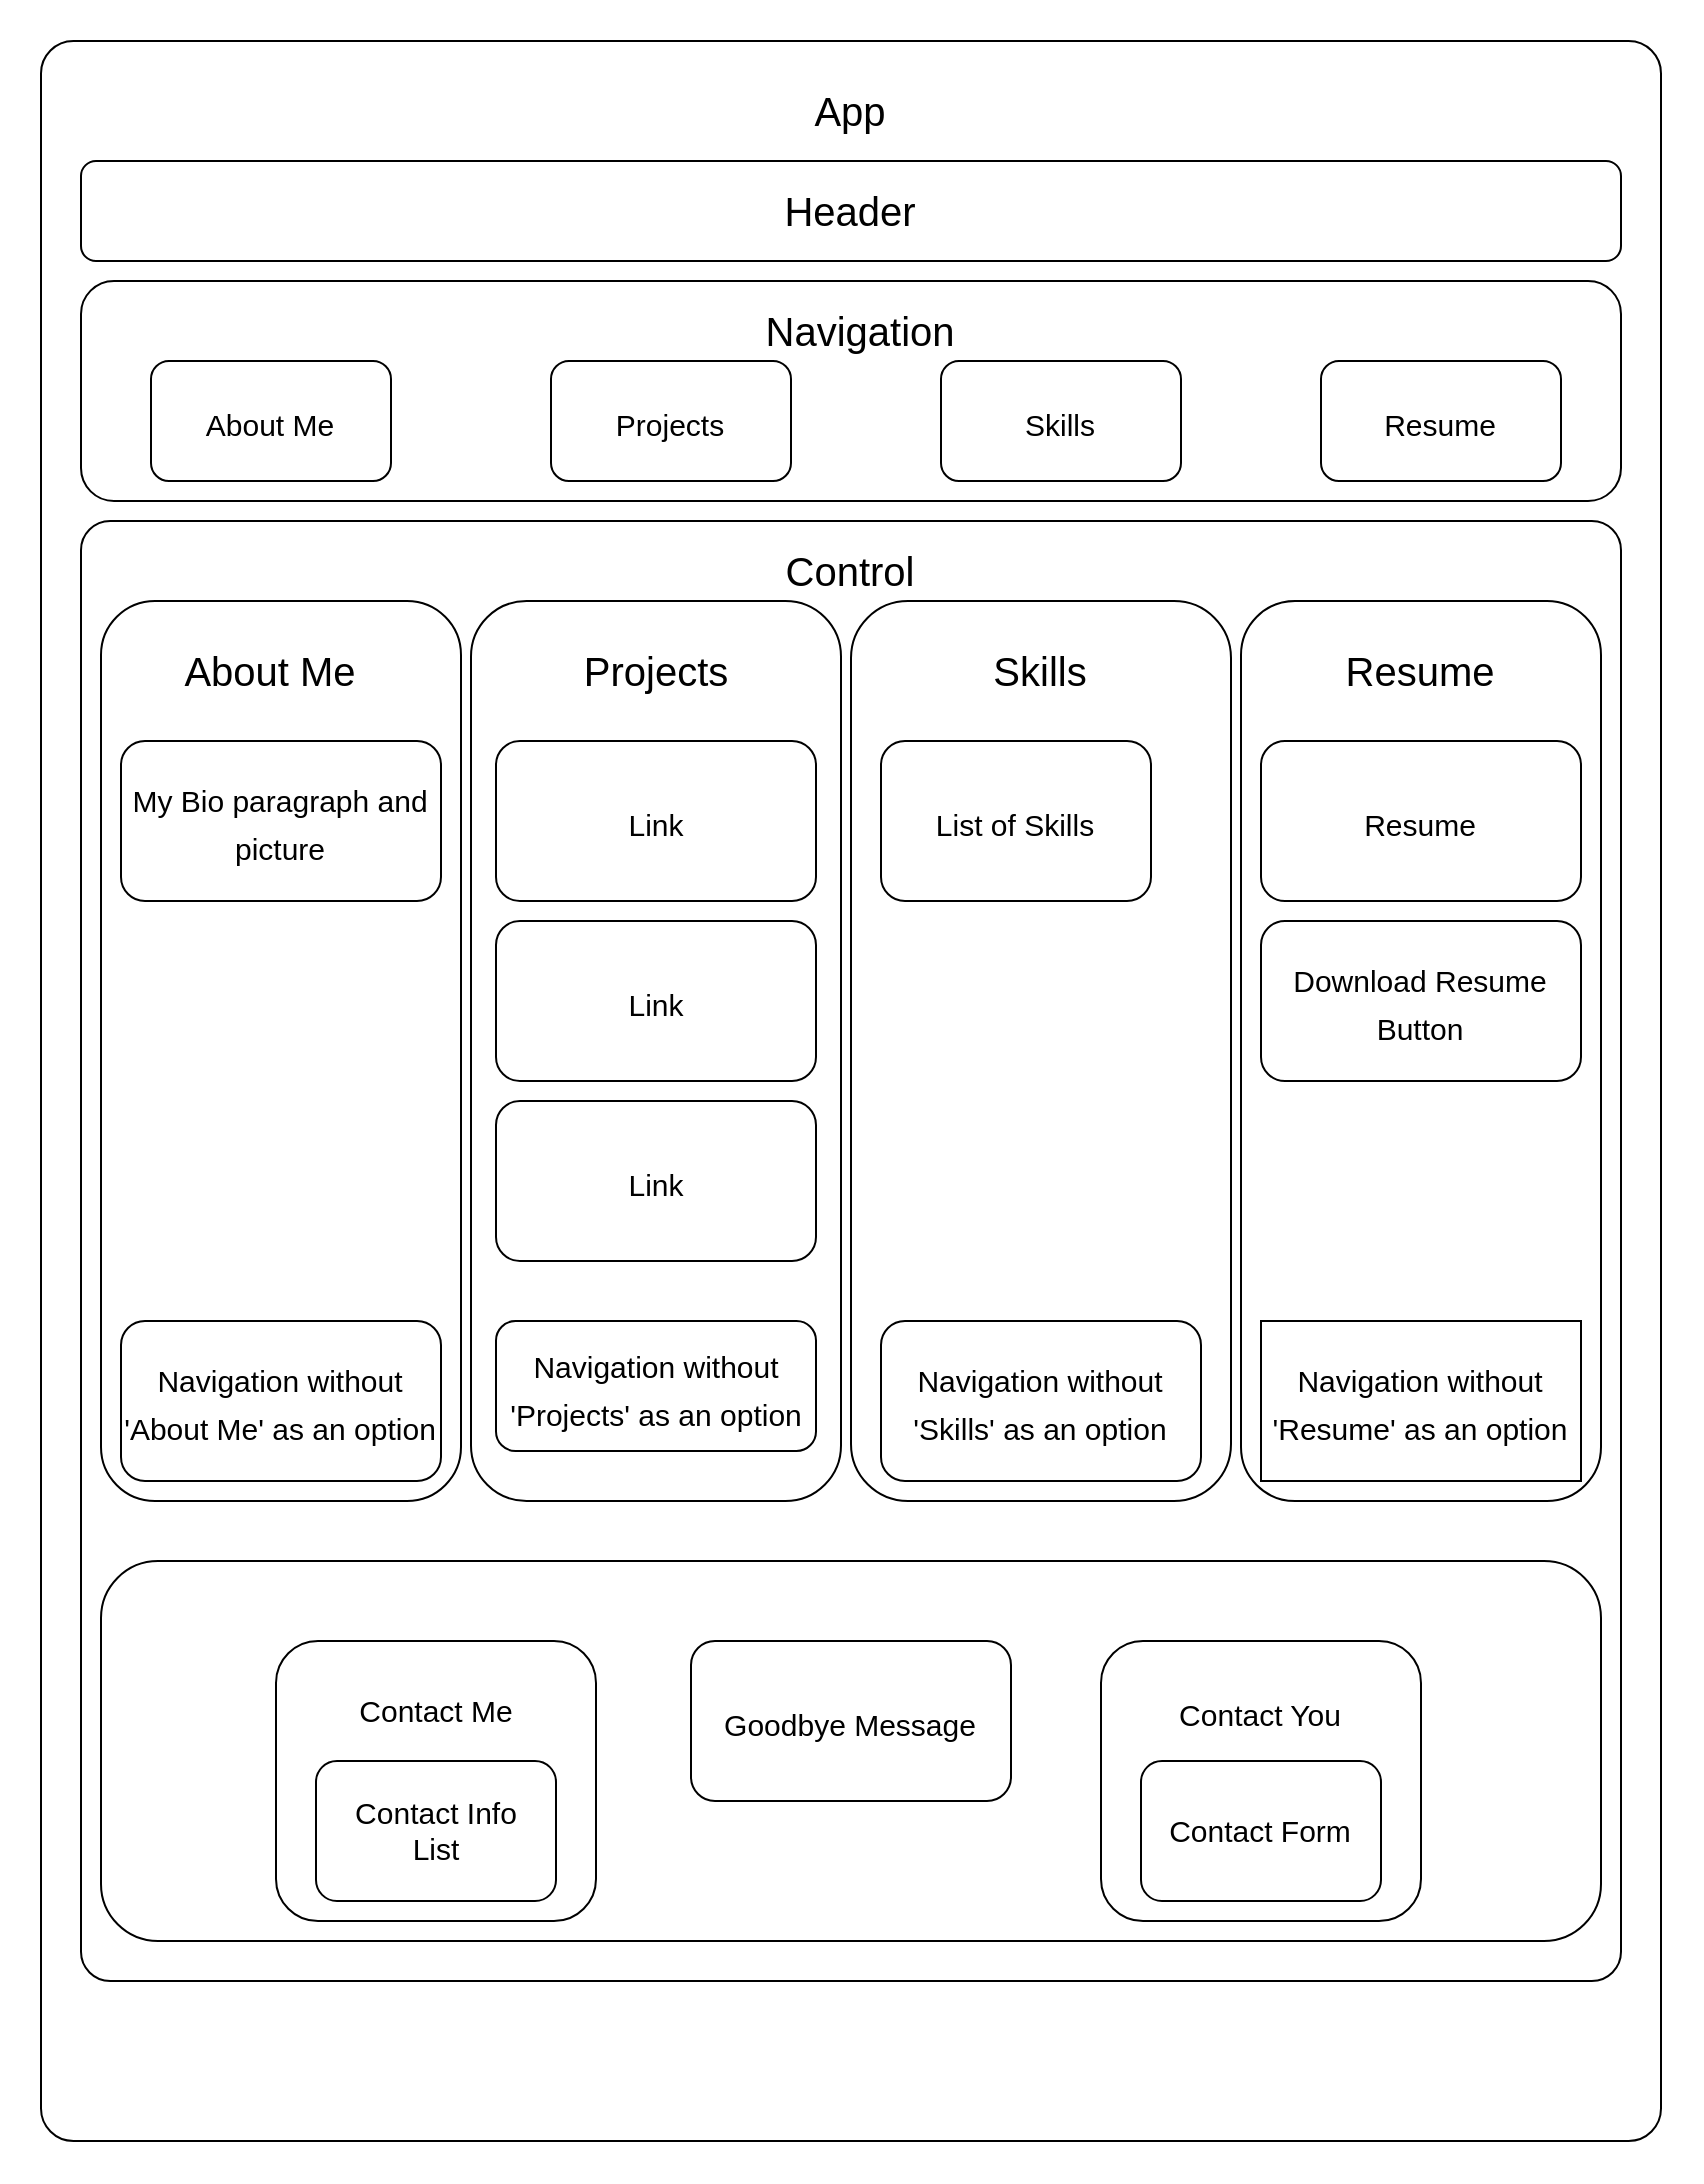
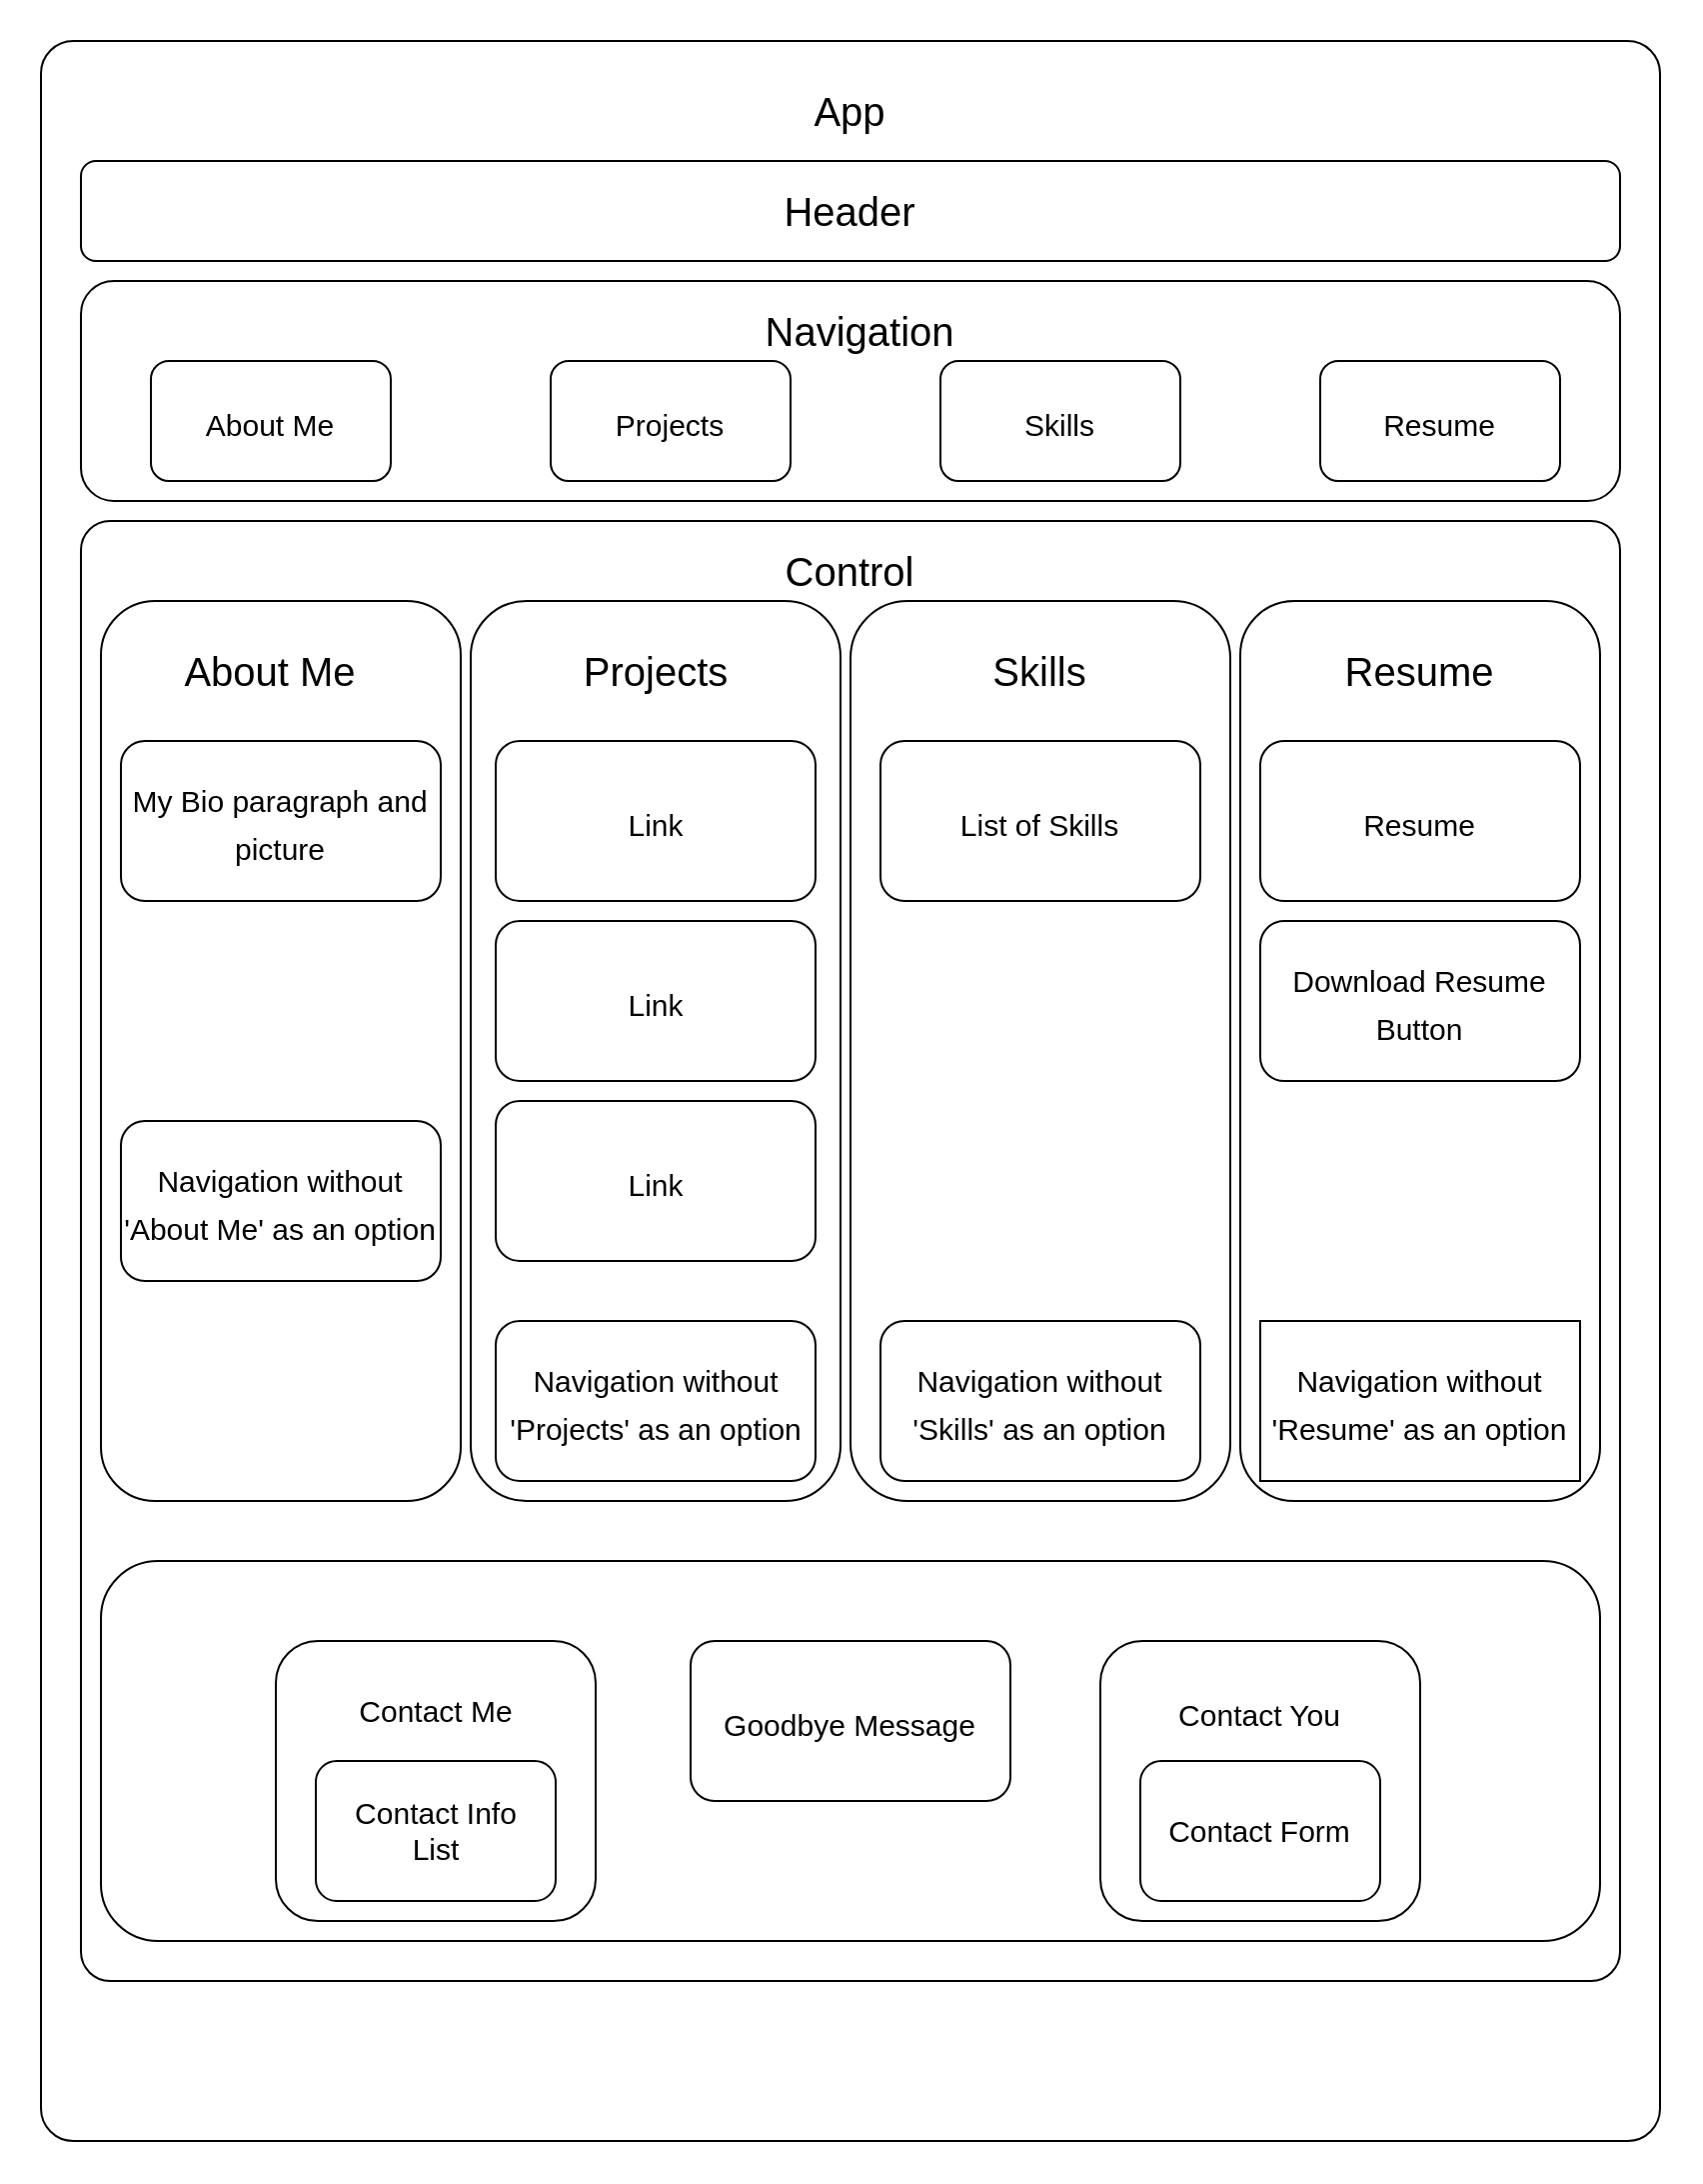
- <mxCell id="28" value="&lt;span style=&quot;font-size: 15px;&quot;&gt;List of Skills&lt;/span&gt;" style="rounded=1;whiteSpace=wrap;html=1;fontSize=20;" vertex="1" parent="1"><mxGeometry x="440" y="370" width="135" height="80" as="geometry" /></mxCell>
+ <mxCell id="28" value="&lt;span style=&quot;font-size: 15px;&quot;&gt;List of Skills&lt;/span&gt;" style="rounded=1;whiteSpace=wrap;html=1;fontSize=20;" vertex="1" parent="1"><mxGeometry x="440" y="370" width="160" height="80" as="geometry" /></mxCell>
- <mxCell id="27" value="&lt;span style=&quot;font-size: 15px;&quot;&gt;Navigation without 'Projects' as an option&lt;/span&gt;" style="rounded=1;whiteSpace=wrap;html=1;fontSize=20;" vertex="1" parent="1"><mxGeometry x="247.5" y="660" width="160" height="65" as="geometry" /></mxCell>
+ <mxCell id="27" value="&lt;span style=&quot;font-size: 15px;&quot;&gt;Navigation without 'Projects' as an option&lt;/span&gt;" style="rounded=1;whiteSpace=wrap;html=1;fontSize=20;" vertex="1" parent="1"><mxGeometry x="247.5" y="660" width="160" height="80" as="geometry" /></mxCell>
- <mxCell id="23" value="&lt;span style=&quot;font-size: 15px;&quot;&gt;Navigation without 'About Me' as an option&lt;/span&gt;" style="rounded=1;whiteSpace=wrap;html=1;fontSize=20;" vertex="1" parent="1"><mxGeometry x="60" y="660" width="160" height="80" as="geometry" /></mxCell>
+ <mxCell id="23" value="&lt;span style=&quot;font-size: 15px;&quot;&gt;Navigation without 'About Me' as an option&lt;/span&gt;" style="rounded=1;whiteSpace=wrap;html=1;fontSize=20;" vertex="1" parent="1"><mxGeometry x="60" y="560" width="160" height="80" as="geometry" /></mxCell>
